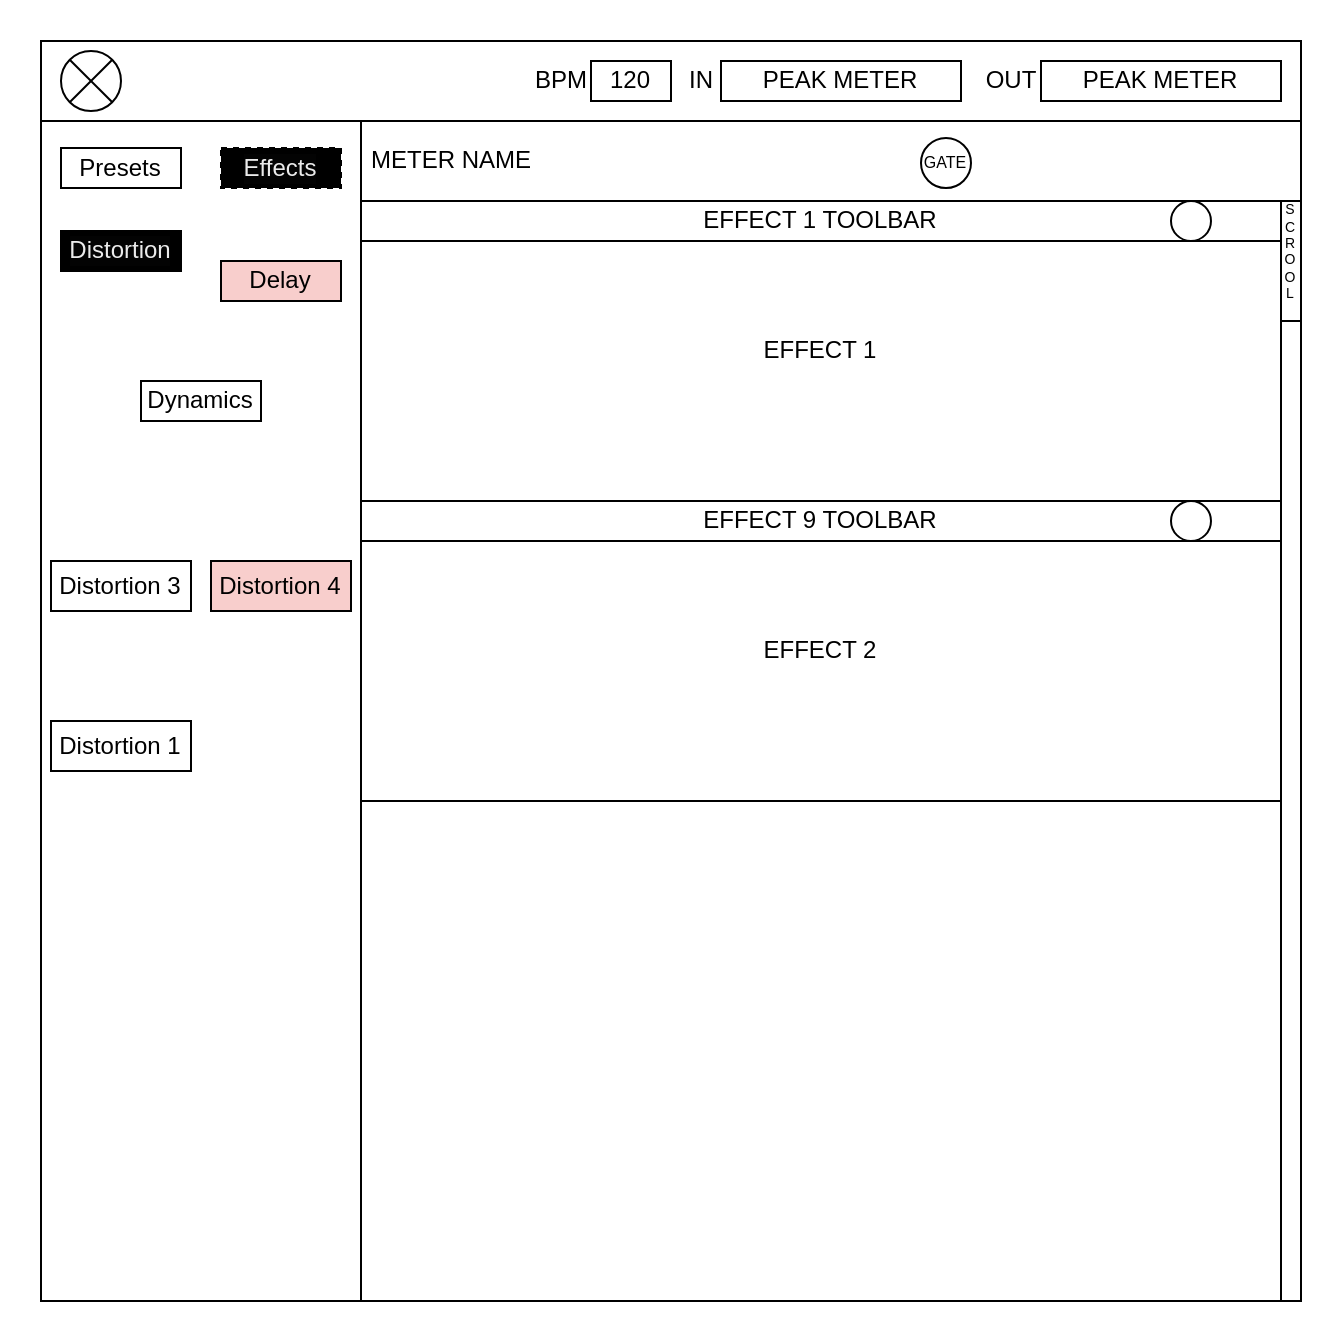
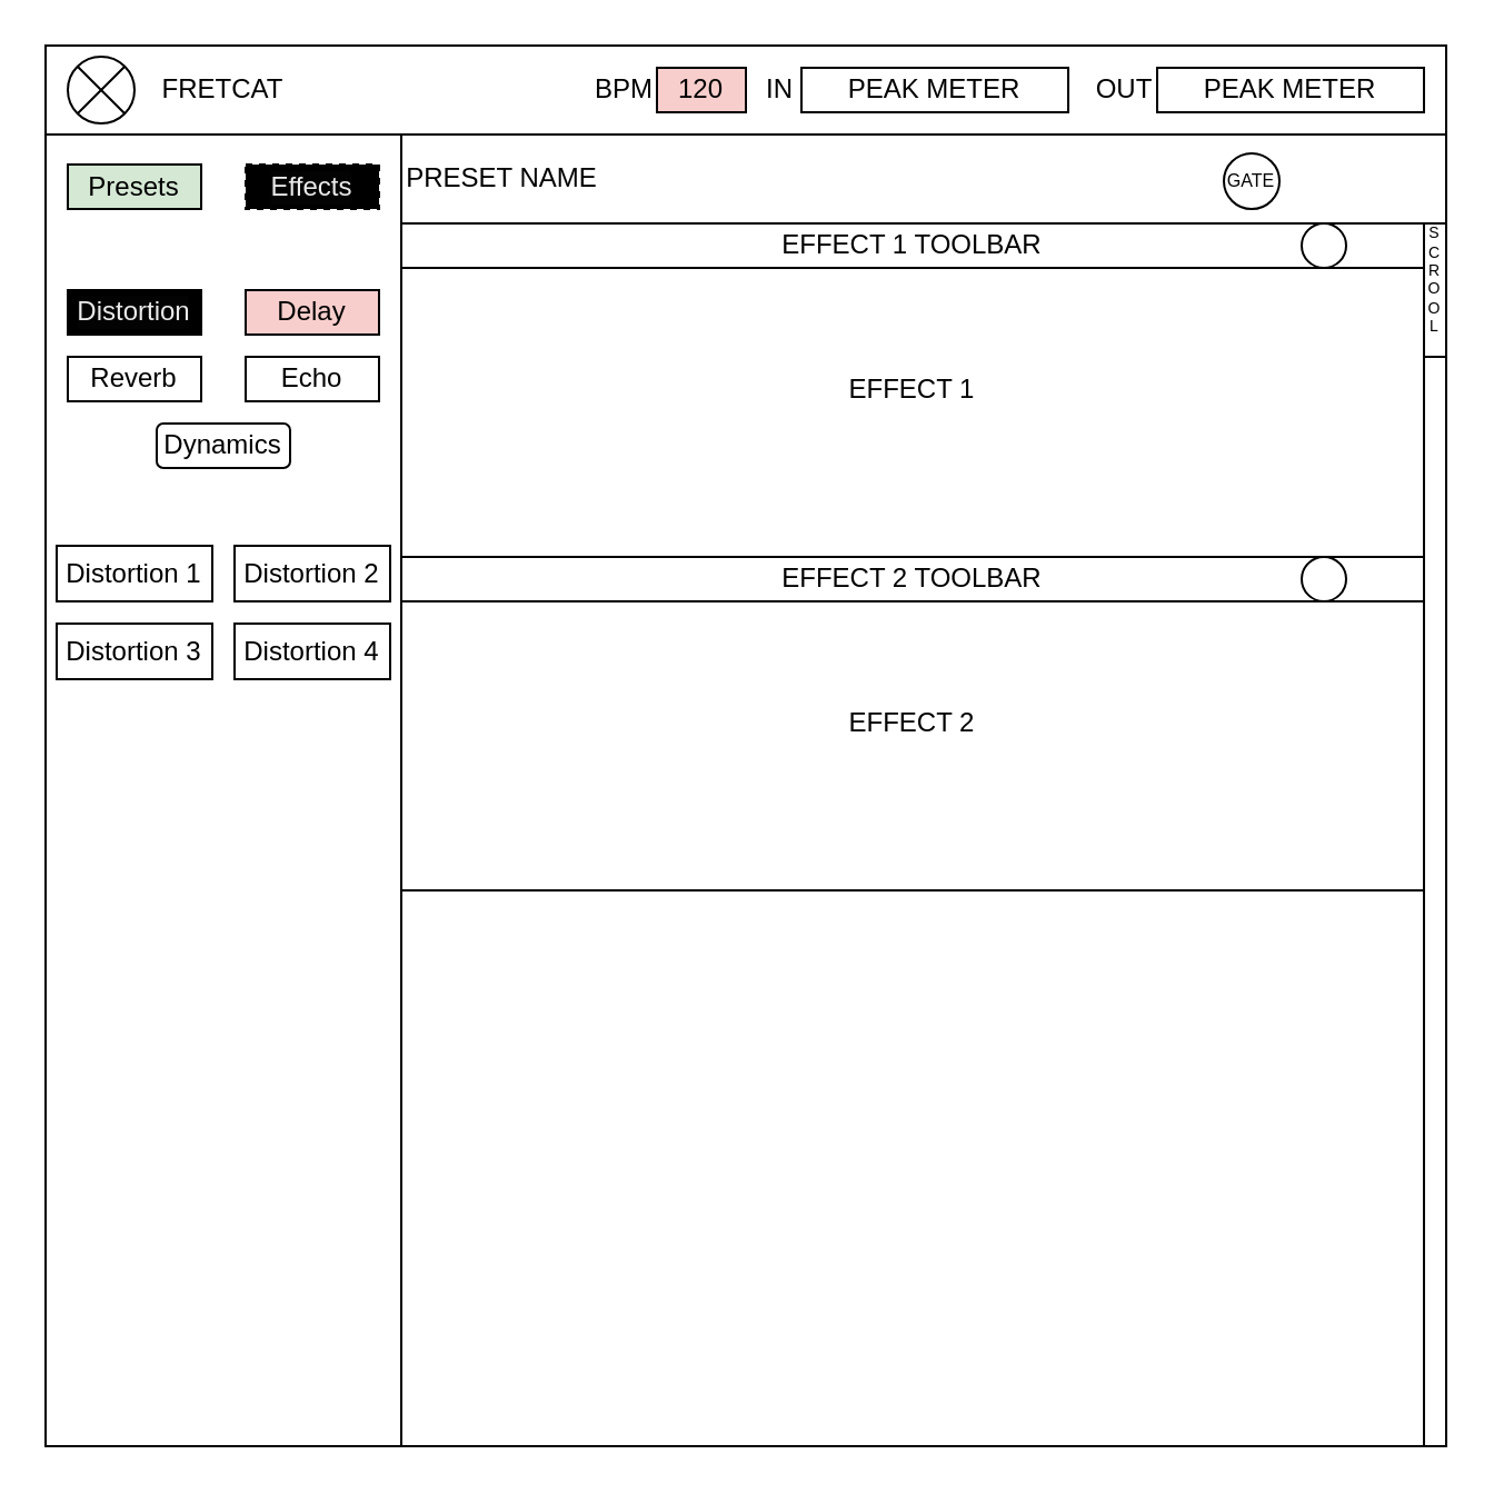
+ <mxCell id="6" value="FRETCAT" style="text;html=1;strokeColor=none;fillColor=none;align=center;verticalAlign=middle;whiteSpace=wrap;rounded=0;" parent="1" vertex="1"><mxGeometry x="70" y="25" width="60" height="30" as="geometry" /></mxCell>
- <mxCell id="11" value="120" style="rounded=0;whiteSpace=wrap;html=1;" parent="1" vertex="1"><mxGeometry x="295" y="30" width="40" height="20" as="geometry" /></mxCell>
+ <mxCell id="11" value="120" style="rounded=0;whiteSpace=wrap;html=1;fillColor=#f8cecc;" parent="1" vertex="1"><mxGeometry x="295" y="30" width="40" height="20" as="geometry" /></mxCell>
- <mxCell id="15" value="METER NAME" style="text;html=1;align=center;verticalAlign=middle;resizable=0;points=[];autosize=1;strokeColor=none;fillColor=none;" parent="1" vertex="1"><mxGeometry x="170" y="65" width="110" height="30" as="geometry" /></mxCell>
+ <mxCell id="15" value="PRESET NAME" style="text;html=1;align=center;verticalAlign=middle;resizable=0;points=[];autosize=1;strokeColor=none;fillColor=none;" parent="1" vertex="1"><mxGeometry x="170" y="65" width="110" height="30" as="geometry" /></mxCell>
- <mxCell id="14" value="GATE" style="ellipse;whiteSpace=wrap;html=1;aspect=fixed;fontSize=8;" parent="1" vertex="1"><mxGeometry x="460" y="68.5" width="25" height="25" as="geometry" /></mxCell>
+ <mxCell id="14" value="GATE" style="ellipse;whiteSpace=wrap;html=1;aspect=fixed;fontSize=8;" parent="1" vertex="1"><mxGeometry x="550" y="68.5" width="25" height="25" as="geometry" /></mxCell>
- <mxCell id="19" value="Presets" style="rounded=0;whiteSpace=wrap;html=1;" parent="1" vertex="1"><mxGeometry x="30" y="73.5" width="60" height="20" as="geometry" /></mxCell>
+ <mxCell id="19" value="Presets" style="rounded=0;whiteSpace=wrap;html=1;fillColor=#d5e8d4;" parent="1" vertex="1"><mxGeometry x="30" y="73.5" width="60" height="20" as="geometry" /></mxCell>
- <mxCell id="34" value="Distortion" style="rounded=0;whiteSpace=wrap;html=1;labelBackgroundColor=#030303;fillColor=#000000;fontColor=#EBEBEB;" parent="1" vertex="1"><mxGeometry x="30" y="115" width="60" height="20" as="geometry" /></mxCell>
+ <mxCell id="34" value="Distortion" style="rounded=0;whiteSpace=wrap;html=1;labelBackgroundColor=#030303;fillColor=#000000;fontColor=#EBEBEB;" parent="1" vertex="1"><mxGeometry x="30" y="130" width="60" height="20" as="geometry" /></mxCell>
+ <mxCell id="31" value="Reverb" style="rounded=0;whiteSpace=wrap;html=1;" parent="1" vertex="1"><mxGeometry x="30" y="160" width="60" height="20" as="geometry" /></mxCell>
+ <mxCell id="32" value="Echo" style="rounded=0;whiteSpace=wrap;html=1;" parent="1" vertex="1"><mxGeometry x="110" y="160" width="60" height="20" as="geometry" /></mxCell>
- <mxCell id="33" value="Dynamics" style="rounded=0;whiteSpace=wrap;html=1;" parent="1" vertex="1"><mxGeometry x="70" y="190" width="60" height="20" as="geometry" /></mxCell>
+ <mxCell id="33" value="Dynamics" style="whiteSpace=wrap;html=1;rounded=1;" parent="1" vertex="1"><mxGeometry x="70" y="190" width="60" height="20" as="geometry" /></mxCell>
+ <mxCell id="36" value="Distortion 2" style="rounded=0;whiteSpace=wrap;html=1;" parent="1" vertex="1"><mxGeometry x="105" y="245" width="70" height="25" as="geometry" /></mxCell>
- <mxCell id="27" value="EFFECT 9 TOOLBAR" style="rounded=0;whiteSpace=wrap;html=1;" parent="1" vertex="1"><mxGeometry x="180" y="250" width="460" height="20" as="geometry" /></mxCell>
+ <mxCell id="27" value="EFFECT 2 TOOLBAR" style="rounded=0;whiteSpace=wrap;html=1;" parent="1" vertex="1"><mxGeometry x="180" y="250" width="460" height="20" as="geometry" /></mxCell>
- <mxCell id="38" value="Distortion 4" style="rounded=0;whiteSpace=wrap;html=1;fillColor=#f8cecc;" parent="1" vertex="1"><mxGeometry x="105" y="280" width="70" height="25" as="geometry" /></mxCell>
+ <mxCell id="38" value="Distortion 4" style="rounded=0;whiteSpace=wrap;html=1;" parent="1" vertex="1"><mxGeometry x="105" y="280" width="70" height="25" as="geometry" /></mxCell>
- <mxCell id="35" value="Distortion 1" style="rounded=0;whiteSpace=wrap;html=1;" parent="1" vertex="1"><mxGeometry x="25" y="360" width="70" height="25" as="geometry" /></mxCell>
+ <mxCell id="35" value="Distortion 1" style="rounded=0;whiteSpace=wrap;html=1;" parent="1" vertex="1"><mxGeometry x="25" y="245" width="70" height="25" as="geometry" /></mxCell>
